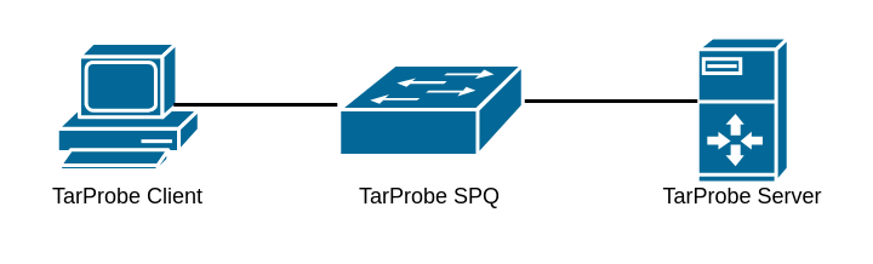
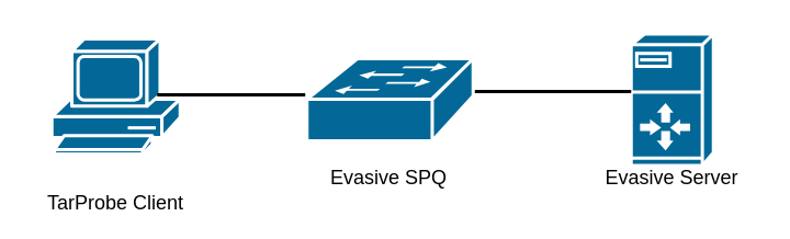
- <mxCell id="6" value="&lt;span style=&quot;caret-color: rgb(255, 255, 255); text-align: start;&quot;&gt;TarProbe Client&lt;/span&gt;" style="text;html=1;align=center;verticalAlign=middle;whiteSpace=wrap;rounded=0;" vertex="1" parent="1"><mxGeometry x="20" y="93" width="100" height="30" as="geometry" /></mxCell>
+ <mxCell id="6" value="&lt;span style=&quot;caret-color: rgb(255, 255, 255); text-align: start;&quot;&gt;TarProbe Client&lt;/span&gt;" style="text;html=1;align=center;verticalAlign=middle;whiteSpace=wrap;rounded=0;" vertex="1" parent="1"><mxGeometry x="20" y="108" width="100" height="30" as="geometry" /></mxCell>
- <mxCell id="7" value="&lt;div style=&quot;text-align: start;&quot;&gt;&lt;span style=&quot;caret-color: rgb(255, 255, 255);&quot;&gt;TarProbe SPQ&lt;/span&gt;&lt;/div&gt;" style="text;html=1;align=center;verticalAlign=middle;whiteSpace=wrap;rounded=0;" vertex="1" parent="1"><mxGeometry x="186" y="93" width="100" height="30" as="geometry" /></mxCell>
+ <mxCell id="7" value="&lt;div style=&quot;text-align: start;&quot;&gt;&lt;span style=&quot;caret-color: rgb(255, 255, 255);&quot;&gt;Evasive SPQ&lt;/span&gt;&lt;/div&gt;" style="text;html=1;align=center;verticalAlign=middle;whiteSpace=wrap;rounded=0;" vertex="1" parent="1"><mxGeometry x="186" y="93" width="100" height="30" as="geometry" /></mxCell>
- <mxCell id="8" value="&lt;div style=&quot;text-align: start;&quot;&gt;&lt;span style=&quot;caret-color: rgb(255, 255, 255);&quot;&gt;TarProbe Server&lt;/span&gt;&lt;/div&gt;" style="text;html=1;align=center;verticalAlign=middle;whiteSpace=wrap;rounded=0;" vertex="1" parent="1"><mxGeometry x="358" y="93" width="100" height="30" as="geometry" /></mxCell>
+ <mxCell id="8" value="&lt;div style=&quot;text-align: start;&quot;&gt;&lt;span style=&quot;caret-color: rgb(255, 255, 255);&quot;&gt;Evasive Server&lt;/span&gt;&lt;/div&gt;" style="text;html=1;align=center;verticalAlign=middle;whiteSpace=wrap;rounded=0;" vertex="1" parent="1"><mxGeometry x="358" y="93" width="100" height="30" as="geometry" /></mxCell>
